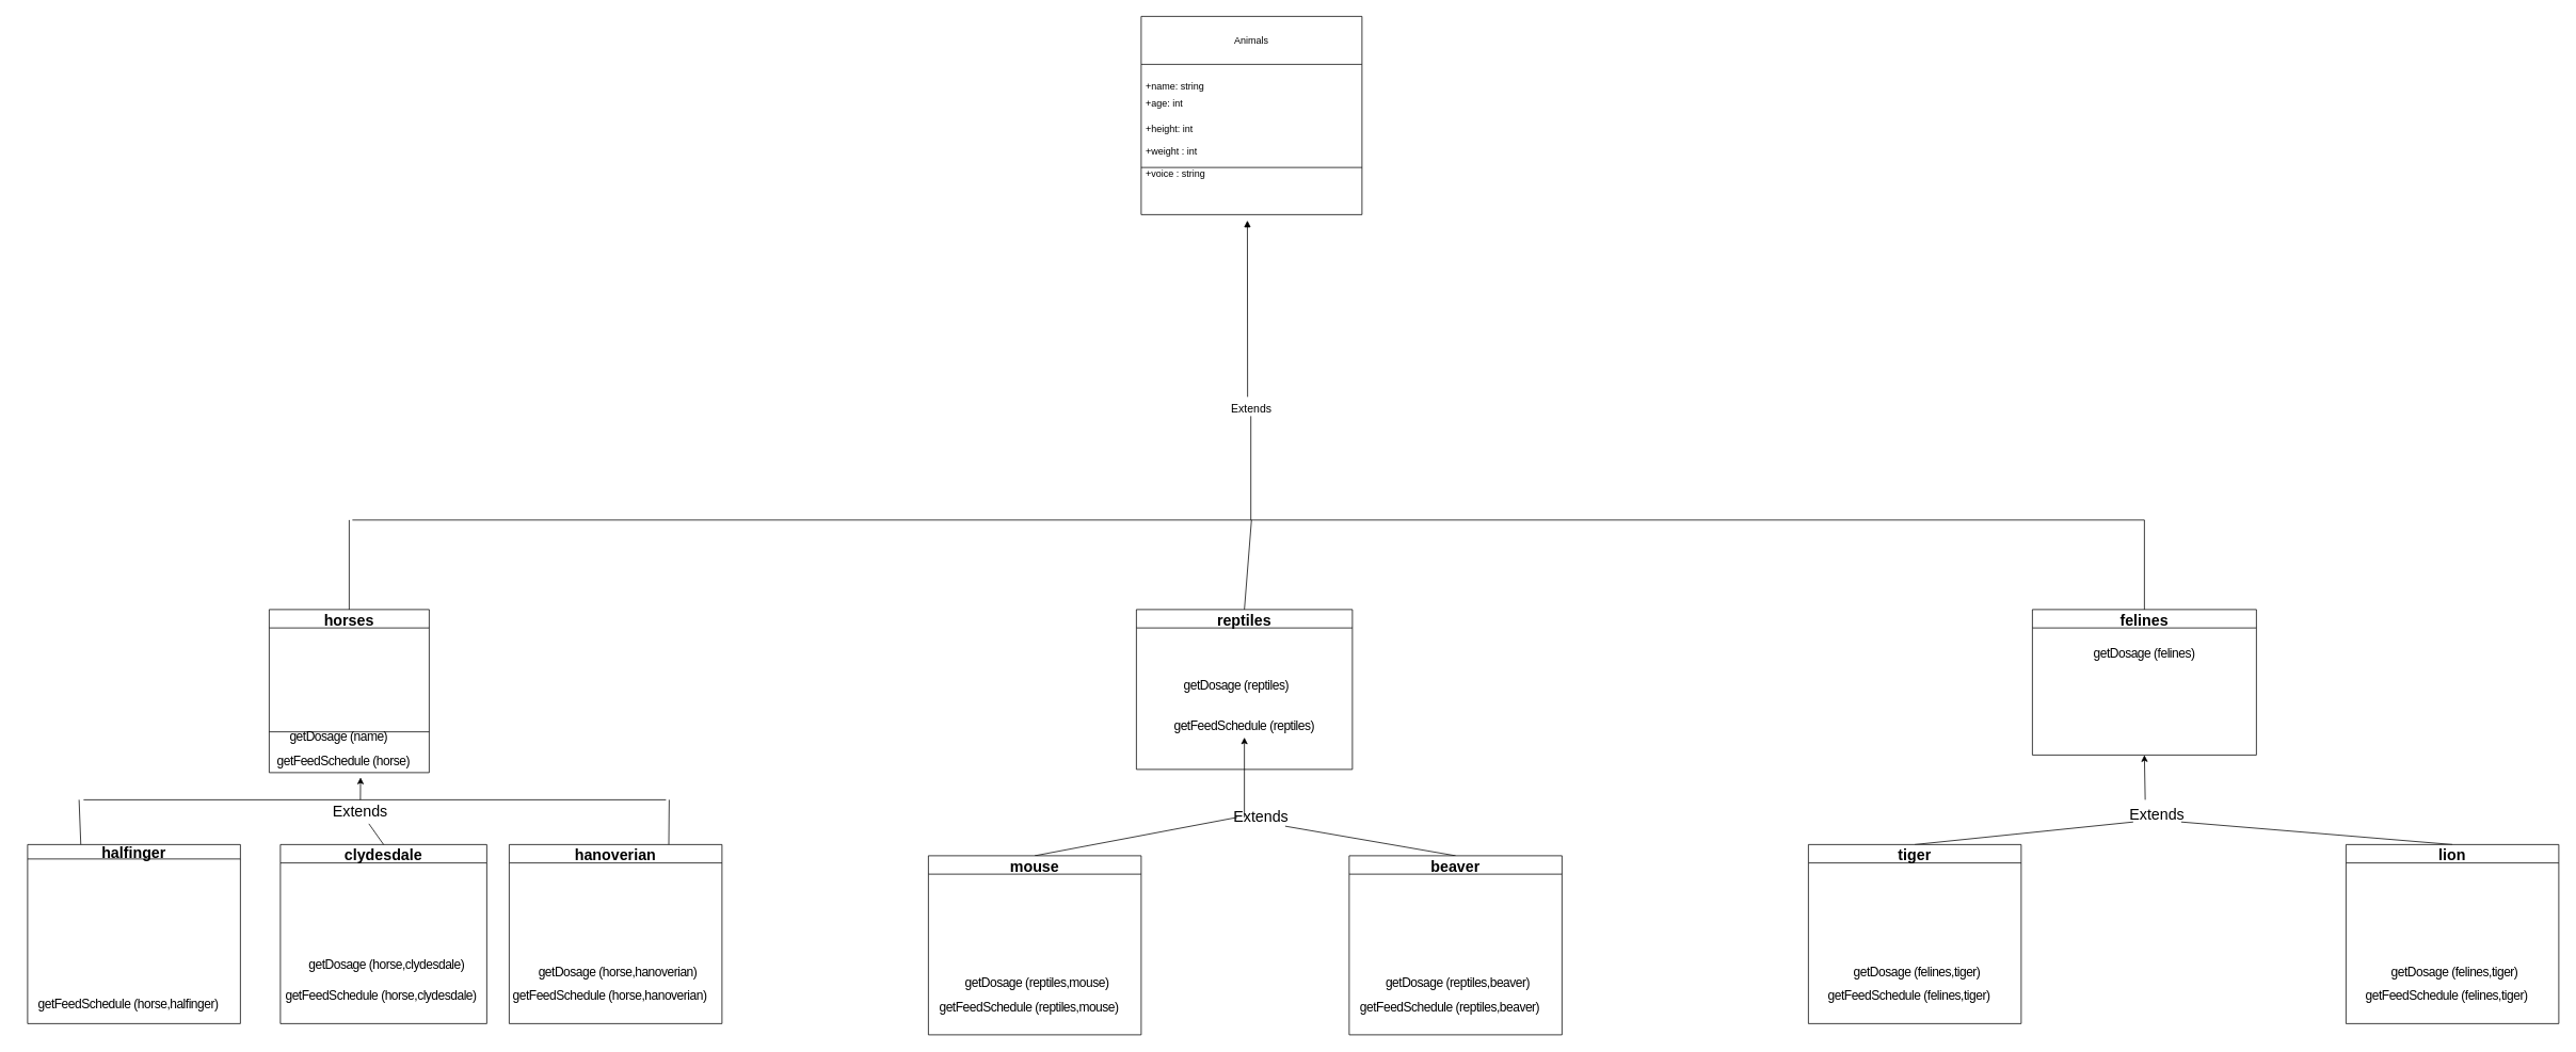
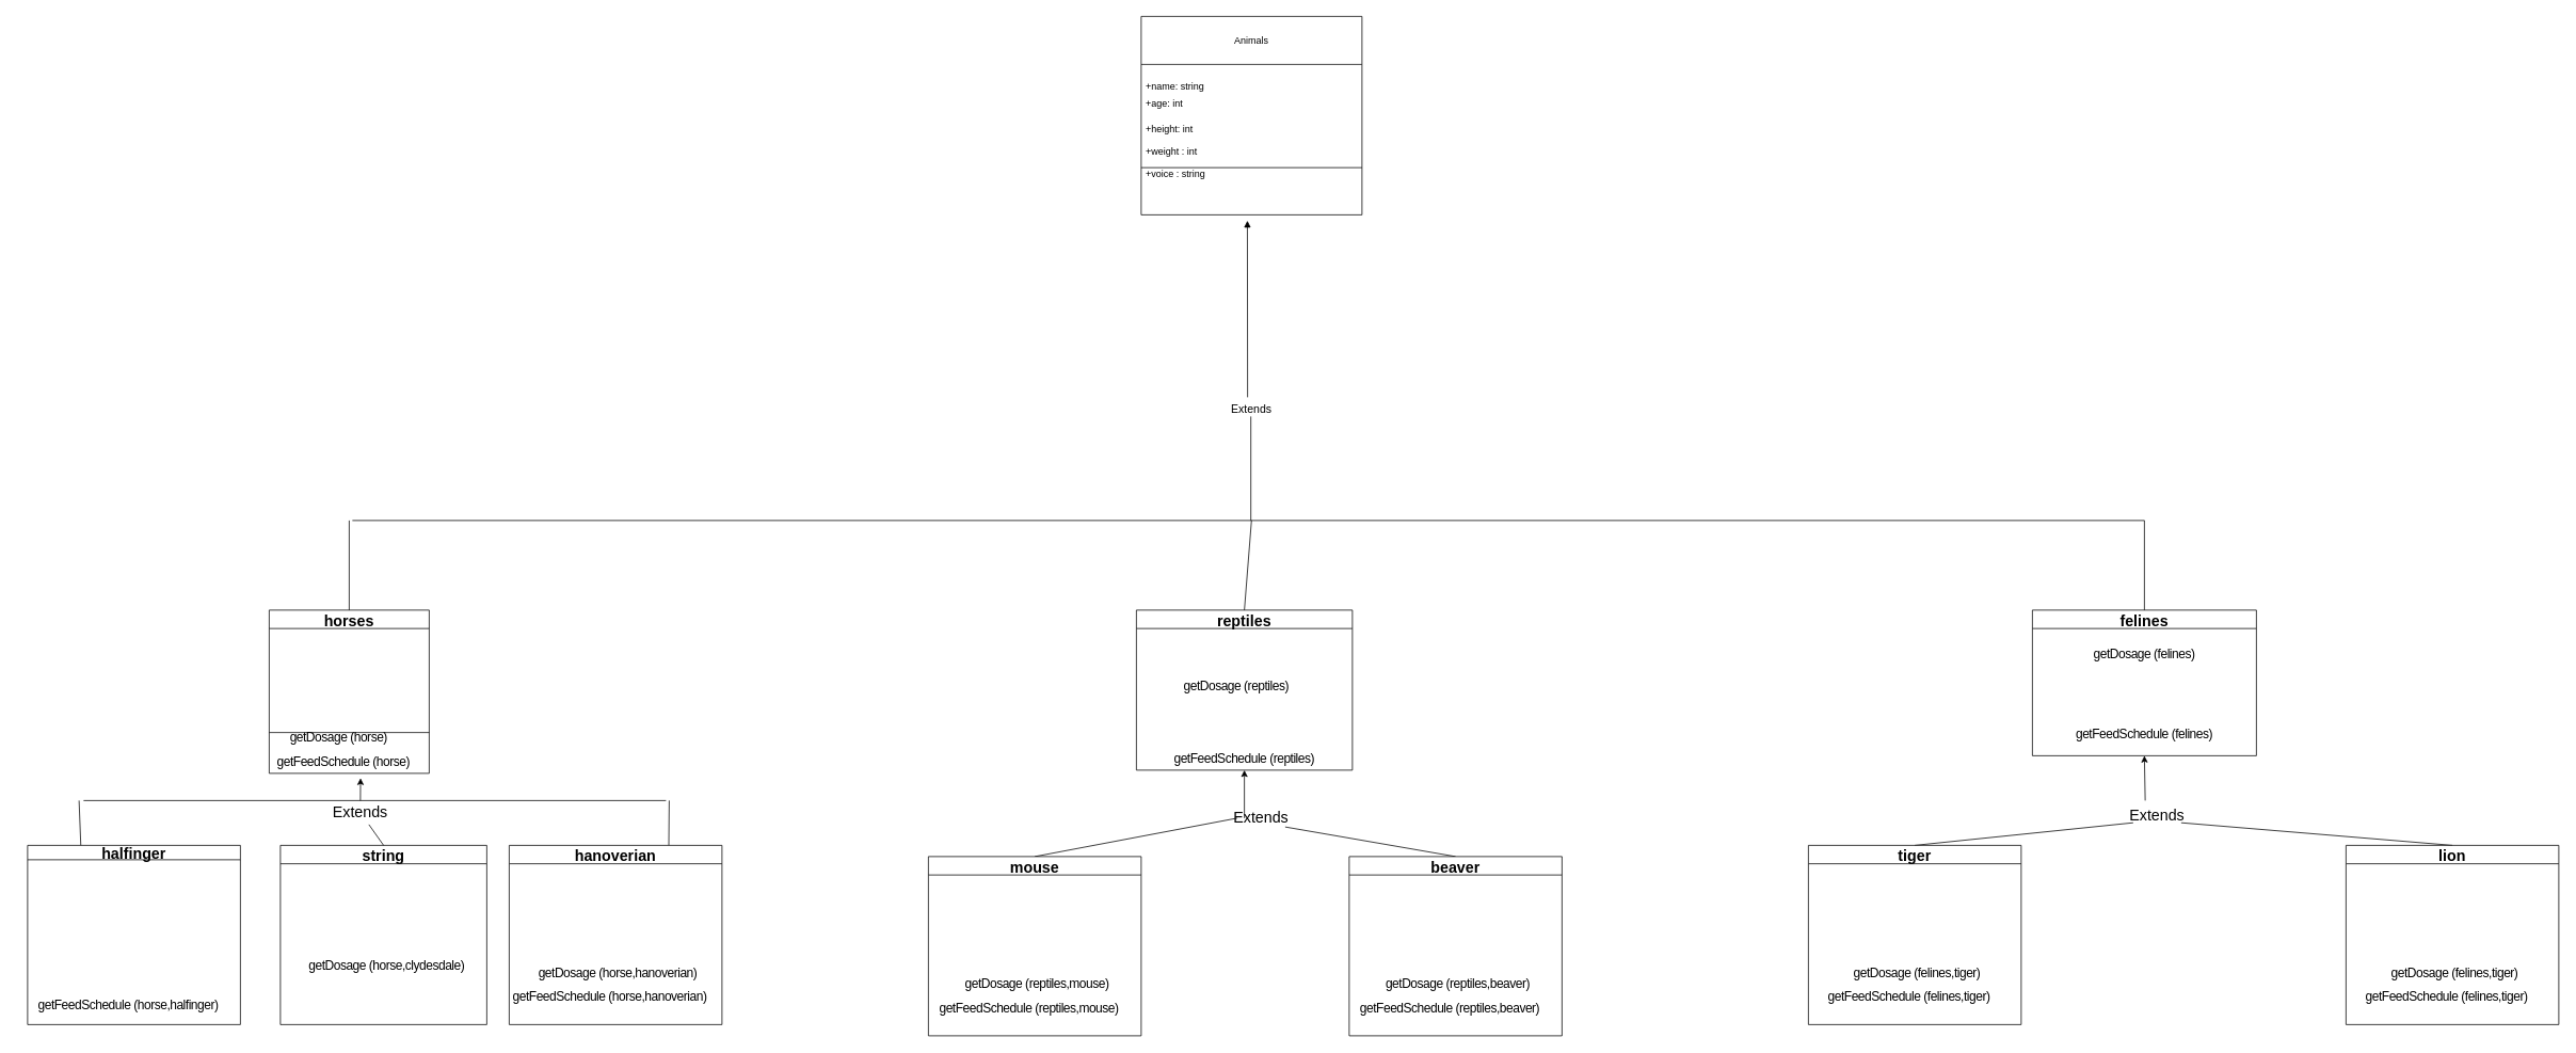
- <mxCell id="17" value="&lt;span style=&quot;color: rgb(0, 0, 0); font-family: Nunito, sans-serif; font-size: 16px; font-style: normal; font-variant-ligatures: normal; font-variant-caps: normal; font-weight: 400; letter-spacing: -0.64px; orphans: 2; text-align: left; text-indent: 0px; text-transform: none; widows: 2; word-spacing: 0px; -webkit-text-stroke-width: 0px; background-color: rgb(255, 255, 255); text-decoration-thickness: initial; text-decoration-style: initial; text-decoration-color: initial; float: none; display: inline !important;&quot;&gt;getFeedSchedule (reptiles)&lt;/span&gt;" style="text;html=1;strokeColor=none;fillColor=none;align=center;verticalAlign=middle;whiteSpace=wrap;rounded=0;fontSize=19;" vertex="1" parent="15"><mxGeometry x="9" y="130" width="252" height="30" as="geometry" /></mxCell>
+ <mxCell id="17" value="&lt;span style=&quot;color: rgb(0, 0, 0); font-family: Nunito, sans-serif; font-size: 16px; font-style: normal; font-variant-ligatures: normal; font-variant-caps: normal; font-weight: 400; letter-spacing: -0.64px; orphans: 2; text-align: left; text-indent: 0px; text-transform: none; widows: 2; word-spacing: 0px; -webkit-text-stroke-width: 0px; background-color: rgb(255, 255, 255); text-decoration-thickness: initial; text-decoration-style: initial; text-decoration-color: initial; float: none; display: inline !important;&quot;&gt;getFeedSchedule (reptiles)&lt;/span&gt;" style="text;html=1;strokeColor=none;fillColor=none;align=center;verticalAlign=middle;whiteSpace=wrap;rounded=0;fontSize=19;" vertex="1" parent="15"><mxGeometry x="9" y="170" width="252" height="30" as="geometry" /></mxCell>
+ <mxCell id="21" value="&lt;span style=&quot;color: rgb(0, 0, 0); font-family: Nunito, sans-serif; font-size: 16px; font-style: normal; font-variant-ligatures: normal; font-variant-caps: normal; font-weight: 400; letter-spacing: -0.64px; orphans: 2; text-align: left; text-indent: 0px; text-transform: none; widows: 2; word-spacing: 0px; -webkit-text-stroke-width: 0px; background-color: rgb(255, 255, 255); text-decoration-thickness: initial; text-decoration-style: initial; text-decoration-color: initial; float: none; display: inline !important;&quot;&gt;getFeedSchedule (felines)&lt;/span&gt;" style="text;html=1;strokeColor=none;fillColor=none;align=center;verticalAlign=middle;whiteSpace=wrap;rounded=0;fontSize=19;" vertex="1" parent="20"><mxGeometry x="14" y="140" width="252" height="30" as="geometry" /></mxCell>
- <mxCell id="8" value="&lt;span style=&quot;color: rgb(0, 0, 0); font-family: Nunito, sans-serif; font-size: 16px; font-style: normal; font-variant-ligatures: normal; font-variant-caps: normal; font-weight: 400; letter-spacing: -0.64px; orphans: 2; text-align: left; text-indent: 0px; text-transform: none; widows: 2; word-spacing: 0px; -webkit-text-stroke-width: 0px; background-color: rgb(255, 255, 255); text-decoration-thickness: initial; text-decoration-style: initial; text-decoration-color: initial; float: none; display: inline !important;&quot;&gt;getDosage (name)&lt;/span&gt;" style="text;html=1;strokeColor=none;fillColor=none;align=center;verticalAlign=middle;whiteSpace=wrap;rounded=0;fontSize=19;" vertex="1" parent="7"><mxGeometry x="20" y="144" width="134" height="30" as="geometry" /></mxCell>
+ <mxCell id="8" value="&lt;span style=&quot;color: rgb(0, 0, 0); font-family: Nunito, sans-serif; font-size: 16px; font-style: normal; font-variant-ligatures: normal; font-variant-caps: normal; font-weight: 400; letter-spacing: -0.64px; orphans: 2; text-align: left; text-indent: 0px; text-transform: none; widows: 2; word-spacing: 0px; -webkit-text-stroke-width: 0px; background-color: rgb(255, 255, 255); text-decoration-thickness: initial; text-decoration-style: initial; text-decoration-color: initial; float: none; display: inline !important;&quot;&gt;getDosage (horse)&lt;/span&gt;" style="text;html=1;strokeColor=none;fillColor=none;align=center;verticalAlign=middle;whiteSpace=wrap;rounded=0;fontSize=19;" vertex="1" parent="7"><mxGeometry x="20" y="144" width="134" height="30" as="geometry" /></mxCell>
- <mxCell id="33" value="clydesdale" style="swimlane;fontSize=19;" vertex="1" parent="1"><mxGeometry x="350" y="1056" width="258" height="224" as="geometry" /></mxCell>
+ <mxCell id="33" value="string" style="swimlane;fontSize=19;" vertex="1" parent="1"><mxGeometry x="350" y="1056" width="258" height="224" as="geometry" /></mxCell>
- <mxCell id="35" value="&lt;span style=&quot;color: rgb(0, 0, 0); font-family: Nunito, sans-serif; font-size: 16px; font-style: normal; font-variant-ligatures: normal; font-variant-caps: normal; font-weight: 400; letter-spacing: -0.64px; orphans: 2; text-align: left; text-indent: 0px; text-transform: none; widows: 2; word-spacing: 0px; -webkit-text-stroke-width: 0px; background-color: rgb(255, 255, 255); text-decoration-thickness: initial; text-decoration-style: initial; text-decoration-color: initial; float: none; display: inline !important;&quot;&gt;getFeedSchedule (horse,clydesdale)&lt;/span&gt;" style="text;html=1;strokeColor=none;fillColor=none;align=center;verticalAlign=middle;whiteSpace=wrap;rounded=0;fontSize=19;" vertex="1" parent="33"><mxGeometry y="174" width="252" height="30" as="geometry" /></mxCell>
